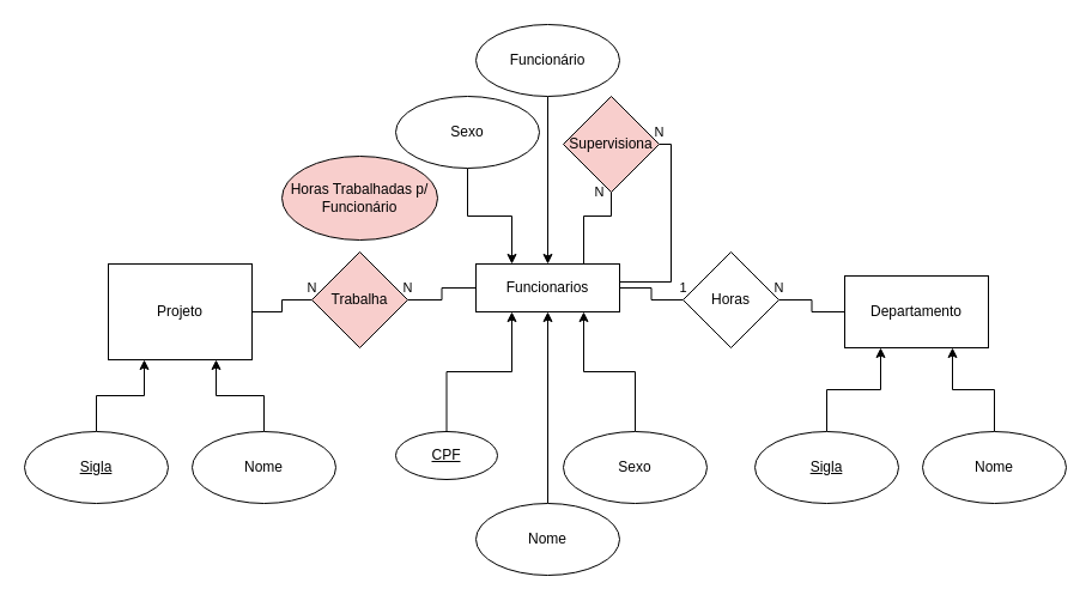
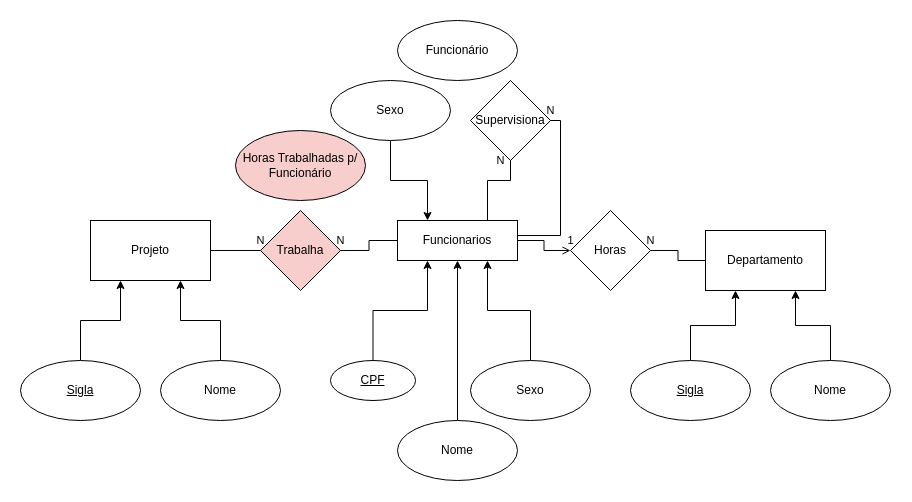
- <mxCell id="20" value="Supervisiona" style="rhombus;whiteSpace=wrap;html=1;fillColor=#f8cecc;" vertex="1" parent="1"><mxGeometry x="470" y="80" width="80" height="80" as="geometry" /></mxCell>
+ <mxCell id="20" value="Supervisiona" style="rhombus;whiteSpace=wrap;html=1;" vertex="1" parent="1"><mxGeometry x="470" y="80" width="80" height="80" as="geometry" /></mxCell>
- <mxCell id="14" style="edgeStyle=orthogonalEdgeStyle;rounded=0;orthogonalLoop=1;jettySize=auto;html=1;exitX=0.5;exitY=1;exitDx=0;exitDy=0;entryX=0.5;entryY=0;entryDx=0;entryDy=0;" edge="1" parent="1" source="15" target="5"><mxGeometry relative="1" as="geometry" /></mxCell>
- <mxCell id="2" value="1" style="edgeStyle=orthogonalEdgeStyle;rounded=0;orthogonalLoop=1;jettySize=auto;html=1;exitX=1;exitY=0.5;exitDx=0;exitDy=0;entryX=0;entryY=0.5;entryDx=0;entryDy=0;endArrow=none;endFill=0;" edge="1" parent="1" source="5" target="18"><mxGeometry x="1" y="10" relative="1" as="geometry"><mxPoint as="offset" /></mxGeometry></mxCell>
+ <mxCell id="2" value="1" style="edgeStyle=orthogonalEdgeStyle;rounded=0;orthogonalLoop=1;jettySize=auto;html=1;exitX=1;exitY=0.5;exitDx=0;exitDy=0;entryX=0;entryY=0.5;entryDx=0;entryDy=0;endArrow=open;endFill=0;" edge="1" parent="1" source="5" target="18"><mxGeometry x="1" y="10" relative="1" as="geometry"><mxPoint as="offset" /></mxGeometry></mxCell>
- <mxCell id="25" value="Projeto" style="rounded=0;whiteSpace=wrap;html=1;" vertex="1" parent="1"><mxGeometry x="90" y="220" width="120" height="80" as="geometry" /></mxCell>
+ <mxCell id="25" value="Projeto" style="rounded=0;whiteSpace=wrap;html=1;" vertex="1" parent="1"><mxGeometry x="90" y="220" width="120" height="60" as="geometry" /></mxCell>
